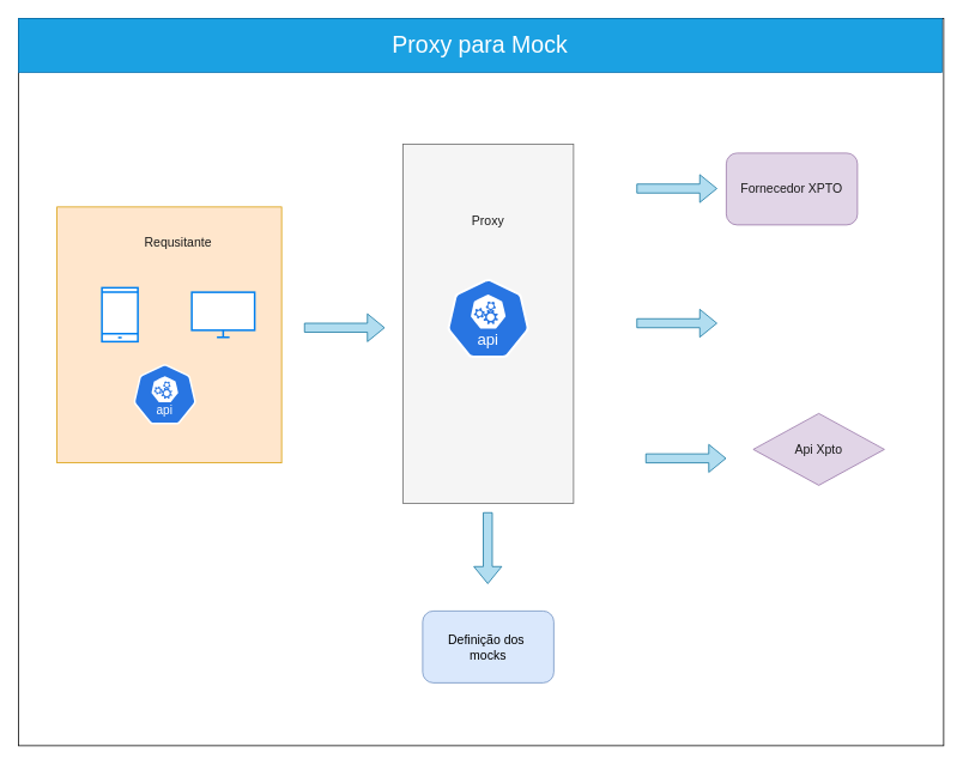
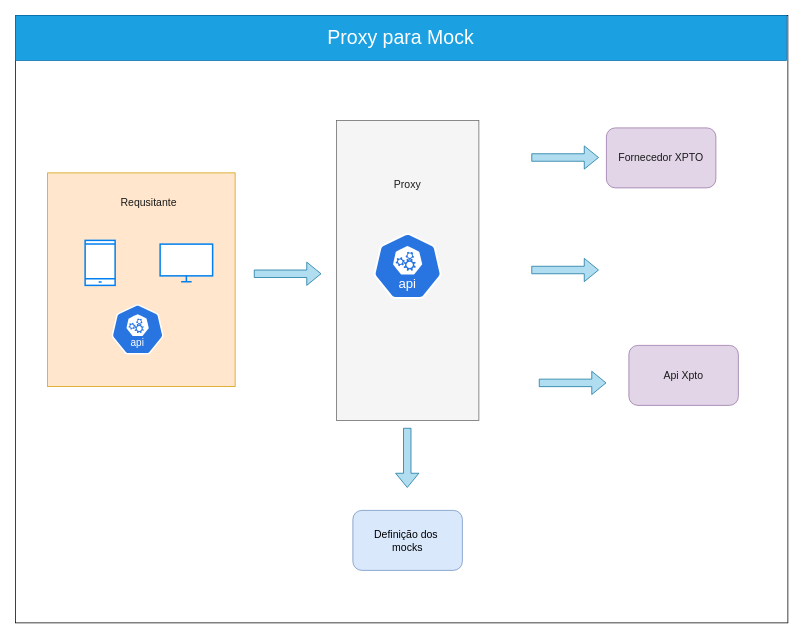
- <mxCell id="12" value="Api Xpto" style="rhombus;whiteSpace=wrap;html=1;fillColor=#e1d5e7;strokeColor=#9673a6;fontStyle=0;fontSize=14;fontColor=#1A1A1A;" vertex="1" parent="1"><mxGeometry x="838" y="460" width="146" height="80" as="geometry" /></mxCell>
+ <mxCell id="12" value="Api Xpto" style="rounded=1;whiteSpace=wrap;html=1;fillColor=#e1d5e7;strokeColor=#9673a6;fontStyle=0;fontSize=14;fontColor=#1A1A1A;" vertex="1" parent="1"><mxGeometry x="838" y="460" width="146" height="80" as="geometry" /></mxCell>
